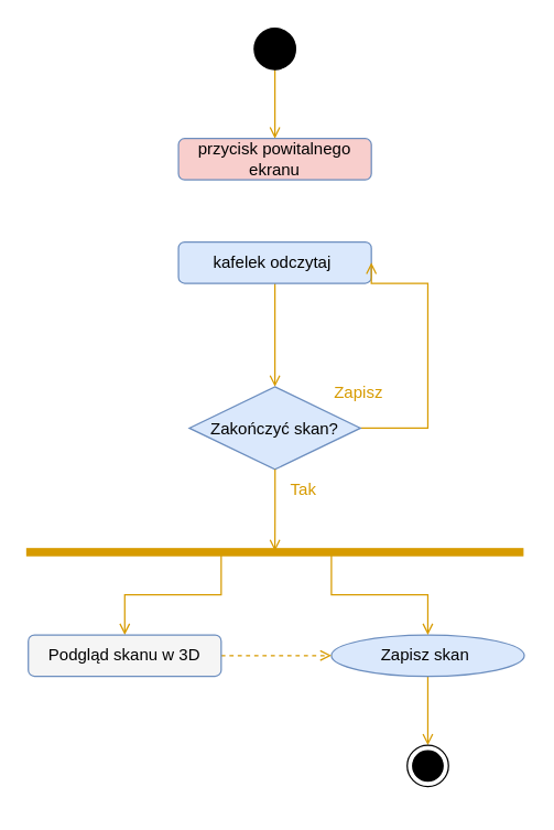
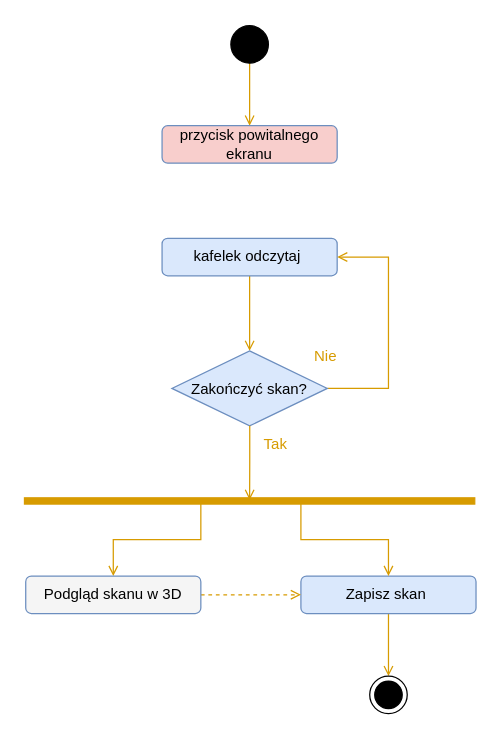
- <mxCell id="6" value="kafelek odczytaj&amp;nbsp;" style="rounded=1;whiteSpace=wrap;html=1;fillColor=#dae8fc;strokeColor=#6c8ebf;" vertex="1" parent="1"><mxGeometry x="129" y="175" width="140" height="30" as="geometry" /></mxCell>
+ <mxCell id="6" value="kafelek odczytaj&amp;nbsp;" style="rounded=1;whiteSpace=wrap;html=1;fillColor=#dae8fc;strokeColor=#6c8ebf;" vertex="1" parent="1"><mxGeometry x="129" y="190" width="140" height="30" as="geometry" /></mxCell>
- <mxCell id="12" value="&lt;font color=&quot;#d79b00&quot;&gt;Zapisz&lt;/font&gt;" style="text;html=1;strokeColor=none;fillColor=none;align=center;verticalAlign=middle;whiteSpace=wrap;rounded=0;" vertex="1" parent="1"><mxGeometry x="230" y="270" width="60" height="30" as="geometry" /></mxCell>
+ <mxCell id="12" value="&lt;font color=&quot;#d79b00&quot;&gt;Nie&lt;/font&gt;" style="text;html=1;strokeColor=none;fillColor=none;align=center;verticalAlign=middle;whiteSpace=wrap;rounded=0;" vertex="1" parent="1"><mxGeometry x="230" y="270" width="60" height="30" as="geometry" /></mxCell>
- <mxCell id="10" value="Zapisz skan&amp;nbsp;" style="ellipse;whiteSpace=wrap;html=1;fillColor=#dae8fc;strokeColor=#6c8ebf;" vertex="1" parent="1"><mxGeometry x="240" y="460" width="140" height="30" as="geometry" /></mxCell>
+ <mxCell id="10" value="Zapisz skan&amp;nbsp;" style="rounded=1;whiteSpace=wrap;html=1;fillColor=#dae8fc;strokeColor=#6c8ebf;" vertex="1" parent="1"><mxGeometry x="240" y="460" width="140" height="30" as="geometry" /></mxCell>
